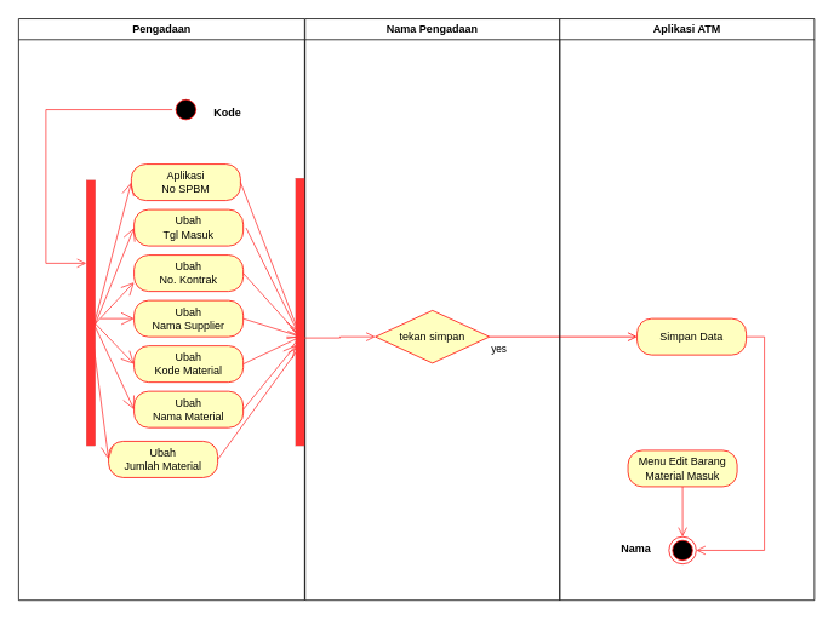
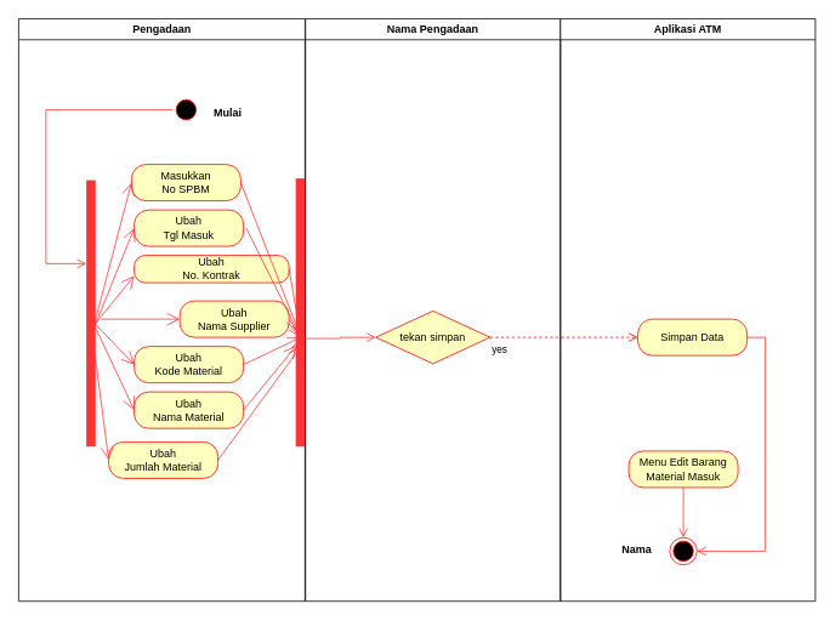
- <mxCell id="5" value="Kode" style="text;align=center;fontStyle=1;verticalAlign=middle;spacingLeft=3;spacingRight=3;strokeColor=none;rotatable=0;points=[[0,0.5],[1,0.5]];portConstraint=eastwest;" vertex="1" parent="2"><mxGeometry x="190" y="90" width="80" height="26" as="geometry" /></mxCell>
+ <mxCell id="5" value="Mulai" style="text;align=center;fontStyle=1;verticalAlign=middle;spacingLeft=3;spacingRight=3;strokeColor=none;rotatable=0;points=[[0,0.5],[1,0.5]];portConstraint=eastwest;" vertex="1" parent="2"><mxGeometry x="190" y="90" width="80" height="26" as="geometry" /></mxCell>
- <mxCell id="7" value="Aplikasi &lt;br&gt;No SPBM" style="rounded=1;whiteSpace=wrap;html=1;arcSize=40;fontColor=#000000;fillColor=#ffffc0;strokeColor=#ff0000;" vertex="1" parent="2"><mxGeometry x="123.93" y="160" width="120" height="40" as="geometry" /></mxCell>
+ <mxCell id="7" value="Masukkan &lt;br&gt;No SPBM" style="rounded=1;whiteSpace=wrap;html=1;arcSize=40;fontColor=#000000;fillColor=#ffffc0;strokeColor=#ff0000;" vertex="1" parent="2"><mxGeometry x="123.93" y="160" width="120" height="40" as="geometry" /></mxCell>
- <mxCell id="12" value="Ubah&lt;br&gt;No. Kontrak" style="rounded=1;whiteSpace=wrap;html=1;arcSize=40;fontColor=#000000;fillColor=#ffffc0;strokeColor=#ff0000;" vertex="1" parent="2"><mxGeometry x="126.93" y="260" width="120" height="40" as="geometry" /></mxCell>
+ <mxCell id="12" value="Ubah&lt;br&gt;No. Kontrak" style="rounded=1;whiteSpace=wrap;html=1;arcSize=40;fontColor=#000000;fillColor=#ffffc0;strokeColor=#ff0000;" vertex="1" parent="2"><mxGeometry x="126.93" y="260" width="170" height="30" as="geometry" /></mxCell>
- <mxCell id="13" value="Ubah&lt;br&gt;Nama Supplier" style="rounded=1;whiteSpace=wrap;html=1;arcSize=40;fontColor=#000000;fillColor=#ffffc0;strokeColor=#ff0000;" vertex="1" parent="2"><mxGeometry x="126.93" y="310" width="120" height="40" as="geometry" /></mxCell>
+ <mxCell id="13" value="Ubah&lt;br&gt;Nama Supplier" style="rounded=1;whiteSpace=wrap;html=1;arcSize=40;fontColor=#000000;fillColor=#ffffc0;strokeColor=#ff0000;" vertex="1" parent="2"><mxGeometry x="176.93" y="310" width="120" height="40" as="geometry" /></mxCell>
- <mxCell id="19" value="yes" style="edgeStyle=orthogonalEdgeStyle;html=1;align=left;verticalAlign=top;endArrow=open;endSize=8;strokeColor=#ff0000;rounded=0;exitX=1;exitY=0.5;exitDx=0;exitDy=0;entryX=0;entryY=0.5;entryDx=0;entryDy=0;" edge="1" parent="1" source="18" target="24"><mxGeometry x="-1" relative="1" as="geometry"><mxPoint x="670" y="609" as="targetPoint" /></mxGeometry></mxCell>
+ <mxCell id="19" value="yes" style="edgeStyle=orthogonalEdgeStyle;html=1;align=left;verticalAlign=top;endArrow=open;endSize=8;strokeColor=#ff0000;rounded=0;exitX=1;exitY=0.5;exitDx=0;exitDy=0;entryX=0;entryY=0.5;entryDx=0;entryDy=0;dashed=1;" edge="1" parent="1" source="18" target="24"><mxGeometry x="-1" relative="1" as="geometry"><mxPoint x="670" y="609" as="targetPoint" /></mxGeometry></mxCell>
